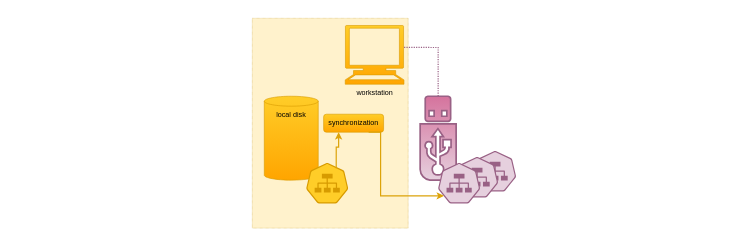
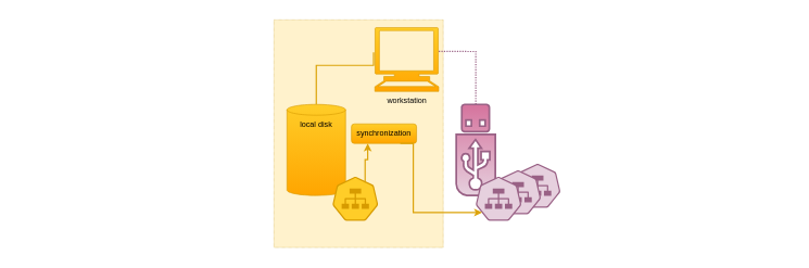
+ <mxCell id="9" value="" style="endArrow=none;html=1;rounded=0;entryX=-0.02;entryY=0.388;entryDx=0;entryDy=0;entryPerimeter=0;exitX=0.5;exitY=0;exitDx=0;exitDy=0;exitPerimeter=0;edgeStyle=orthogonalEdgeStyle;strokeWidth=2;strokeColor=#dca30a;" edge="1" parent="1" source="4" target="5"><mxGeometry width="50" height="50" relative="1" as="geometry"><mxPoint x="700" y="230" as="sourcePoint" /><mxPoint x="750" y="180" as="targetPoint" /><Array as="points"><mxPoint x="485" y="100" /></Array></mxGeometry></mxCell>
